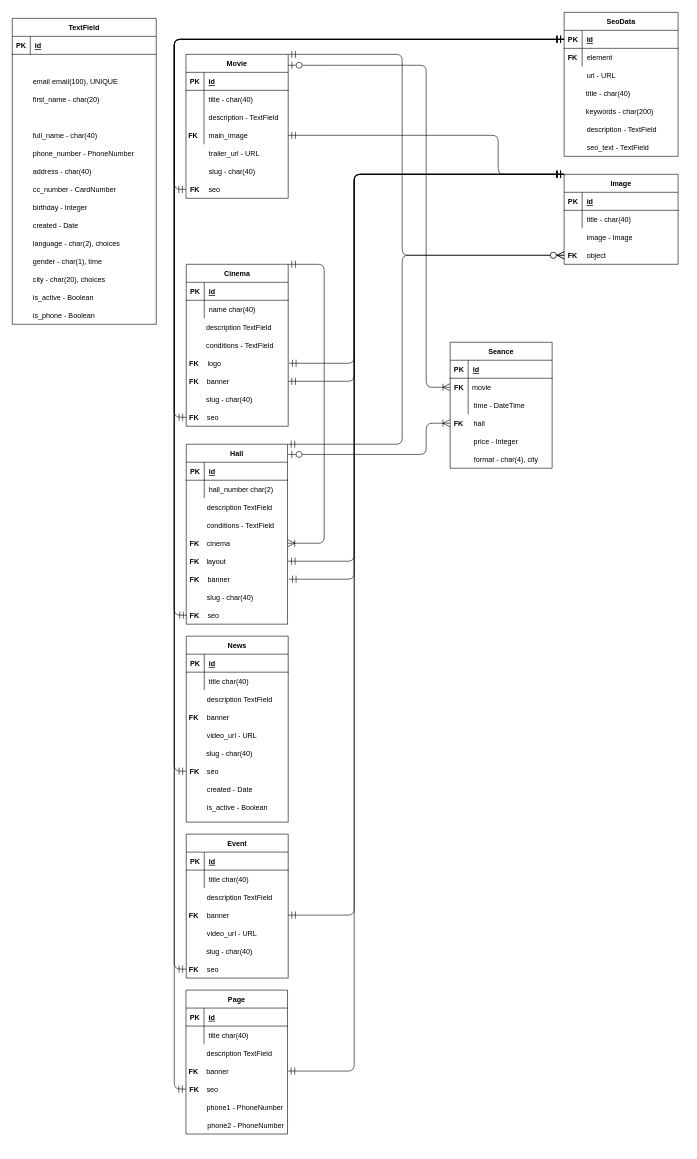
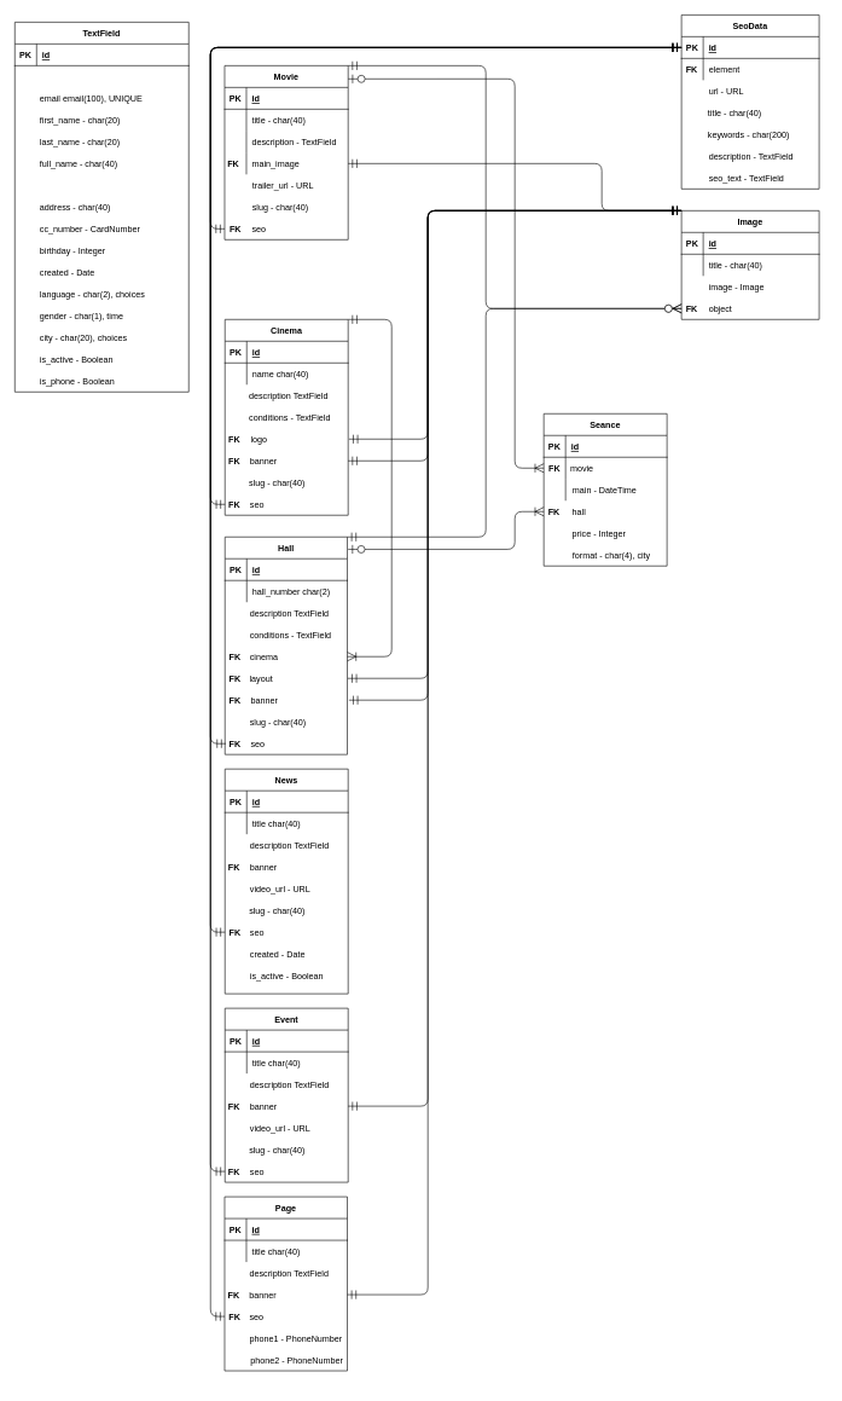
+ <mxCell id="11" value="last_name - char(20)" style="shape=partialRectangle;overflow=hidden;connectable=0;fillColor=none;top=0;left=0;bottom=0;right=0;align=left;spacingLeft=6;" vertex="1" parent="2"><mxGeometry x="26.667" y="150" width="213.333" height="30" as="geometry" /></mxCell>
- <mxCell id="13" value="phone_number - PhoneNumber" style="shape=partialRectangle;overflow=hidden;connectable=0;fillColor=none;top=0;left=0;bottom=0;right=0;align=left;spacingLeft=6;" vertex="1" parent="2"><mxGeometry x="26.667" y="210" width="213.333" height="30" as="geometry" /></mxCell>
- <mxCell id="248" value="time - DateTime" style="shape=partialRectangle;overflow=hidden;connectable=0;fillColor=none;top=0;left=0;bottom=0;right=0;align=left;spacingLeft=6;" vertex="1" parent="246"><mxGeometry x="31.497" width="167.986" height="30" as="geometry" /></mxCell>
+ <mxCell id="248" value="main - DateTime" style="shape=partialRectangle;overflow=hidden;connectable=0;fillColor=none;top=0;left=0;bottom=0;right=0;align=left;spacingLeft=6;" vertex="1" parent="246"><mxGeometry x="31.497" width="167.986" height="30" as="geometry" /></mxCell>
